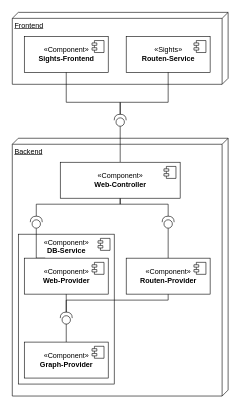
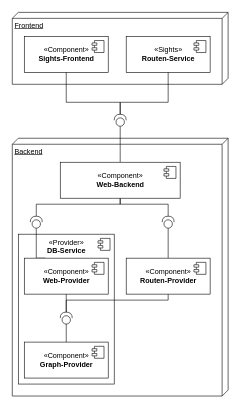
- <mxCell id="11" value="«Component»&lt;br&gt;&lt;b&gt;Web-Controller&lt;/b&gt;" style="html=1;dropTarget=0;" vertex="1" parent="1"><mxGeometry x="100" y="270" width="200" height="60" as="geometry" /></mxCell>
+ <mxCell id="11" value="«Component»&lt;br&gt;&lt;b&gt;Web-Backend&lt;/b&gt;" style="html=1;dropTarget=0;" vertex="1" parent="1"><mxGeometry x="100" y="270" width="200" height="60" as="geometry" /></mxCell>
- <mxCell id="16" value="«Component»&lt;br&gt;&lt;b&gt;DB-Service&lt;/b&gt;" style="html=1;dropTarget=0;verticalAlign=top;" vertex="1" parent="1"><mxGeometry x="30" y="390" width="160" height="250" as="geometry" /></mxCell>
+ <mxCell id="16" value="«Provider»&lt;br&gt;&lt;b&gt;DB-Service&lt;/b&gt;" style="html=1;dropTarget=0;verticalAlign=top;" vertex="1" parent="1"><mxGeometry x="30" y="390" width="160" height="250" as="geometry" /></mxCell>
